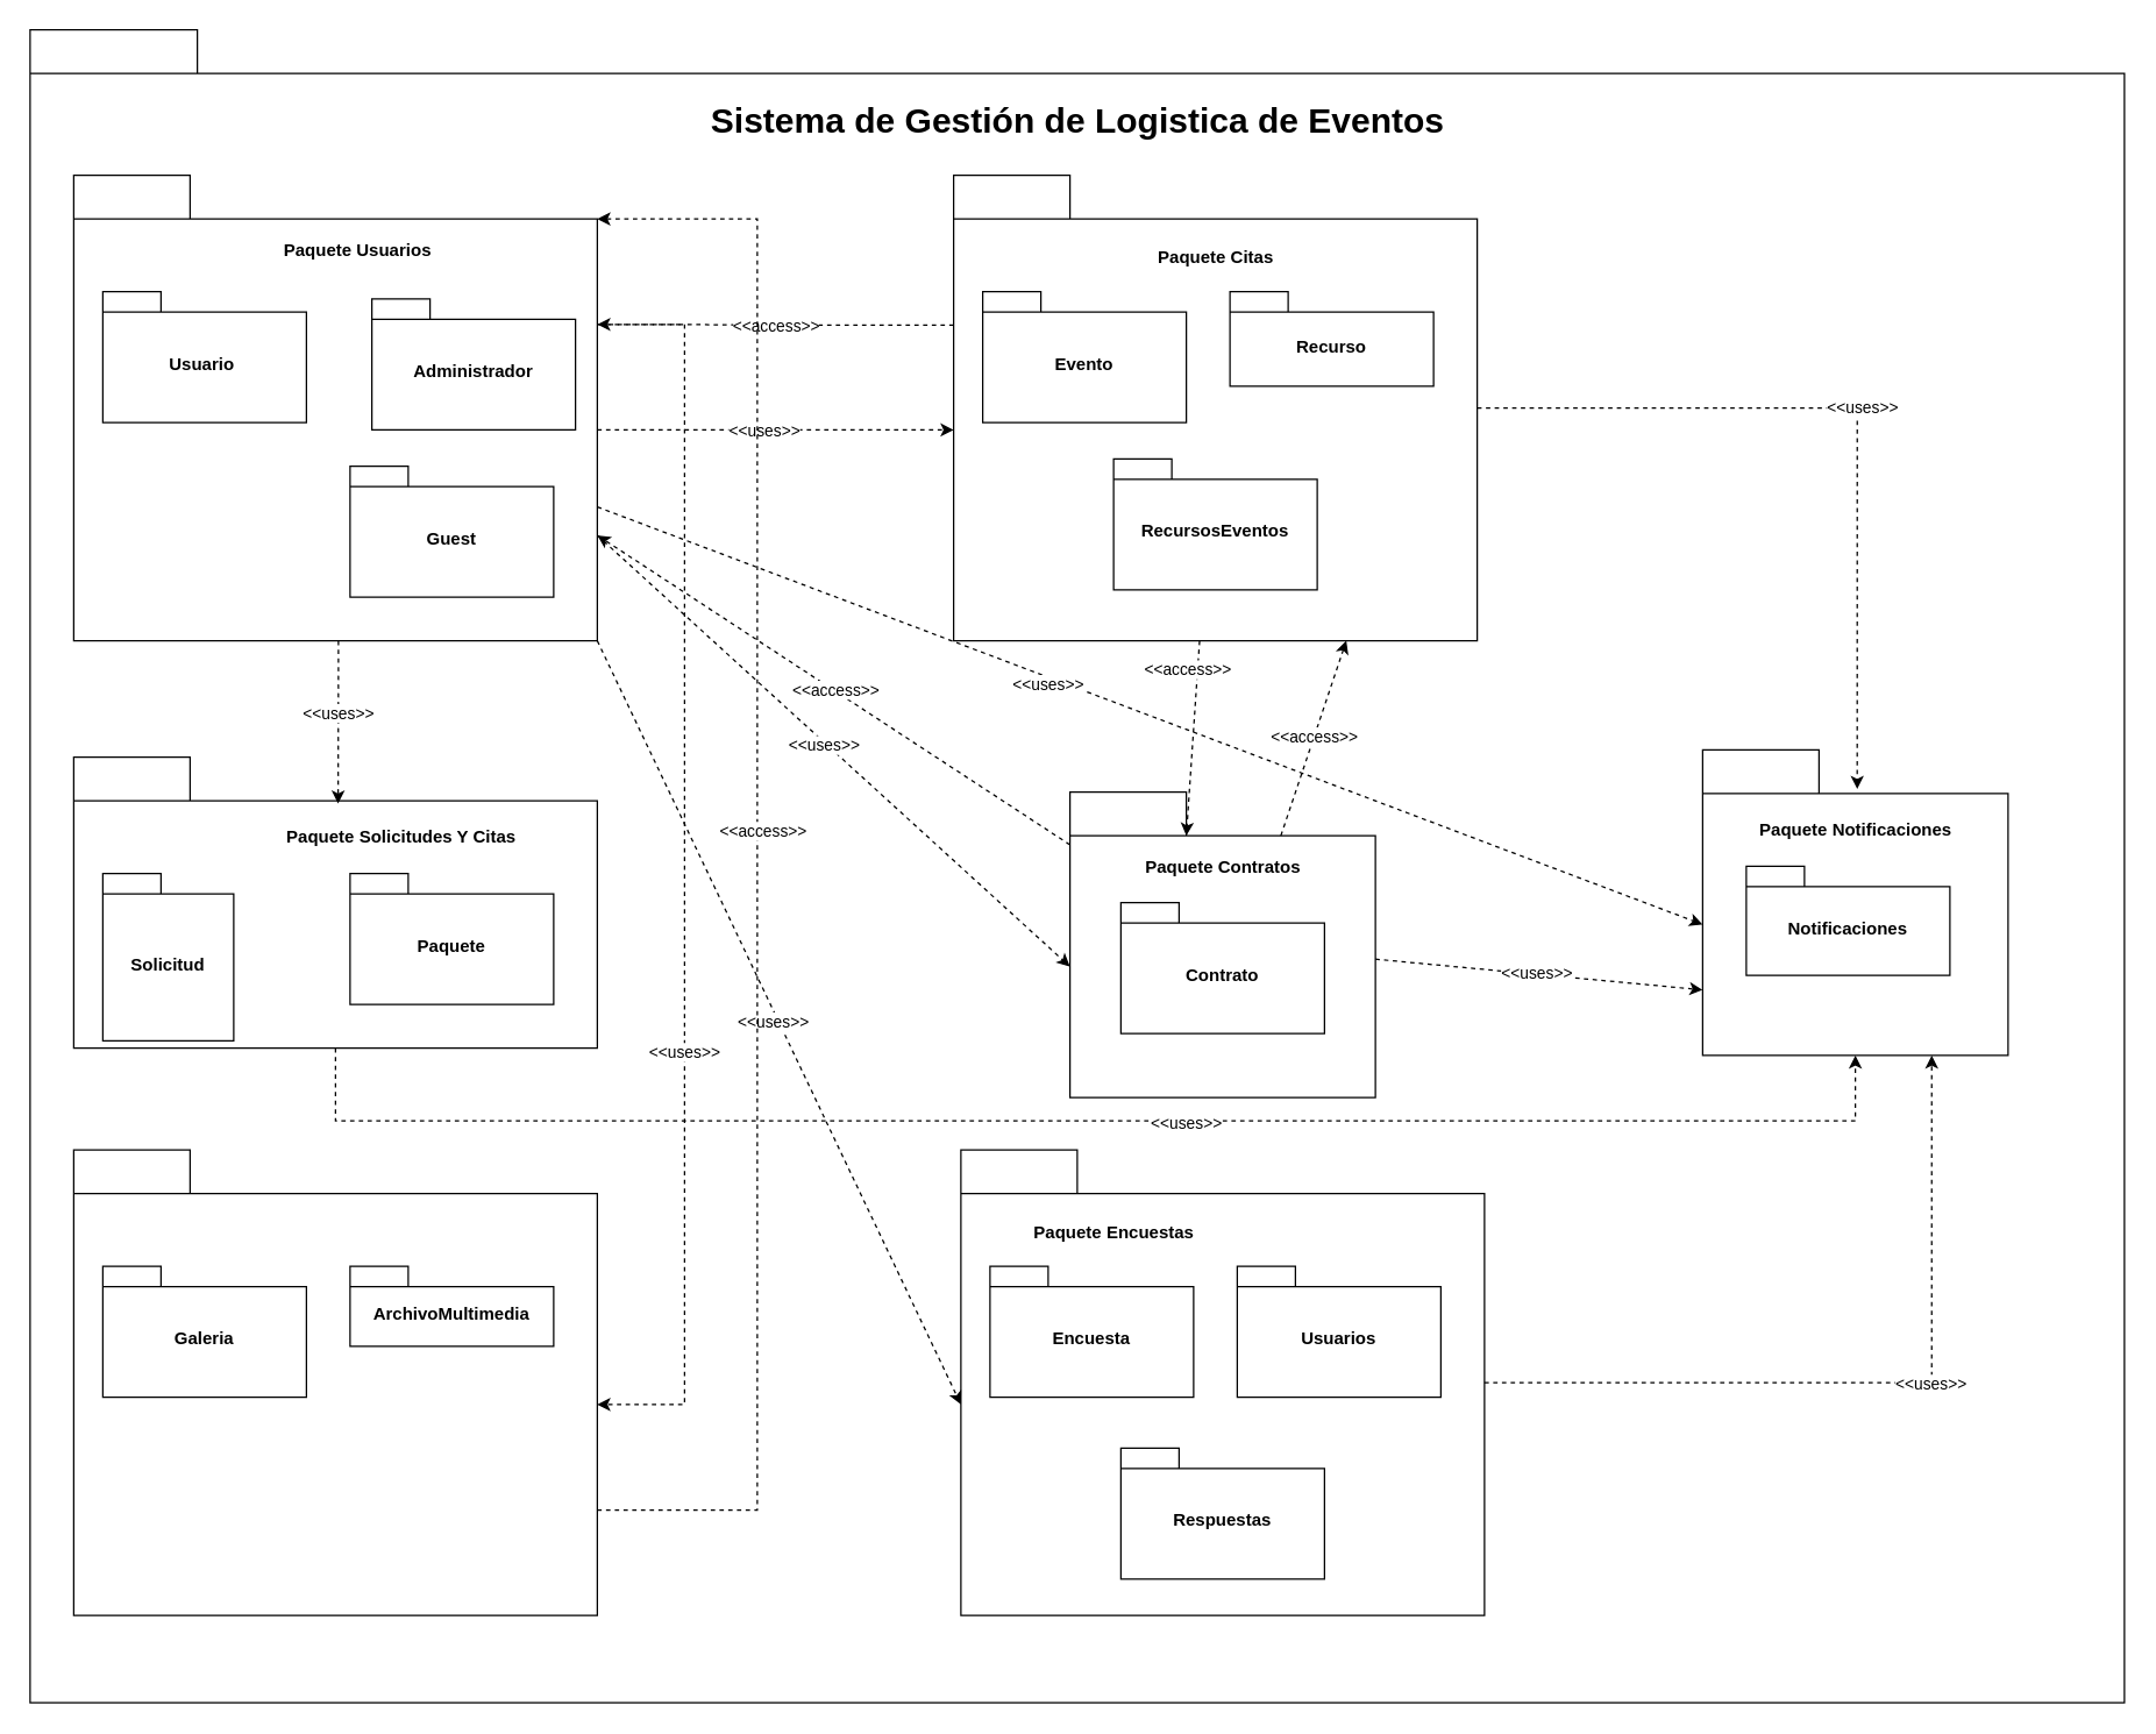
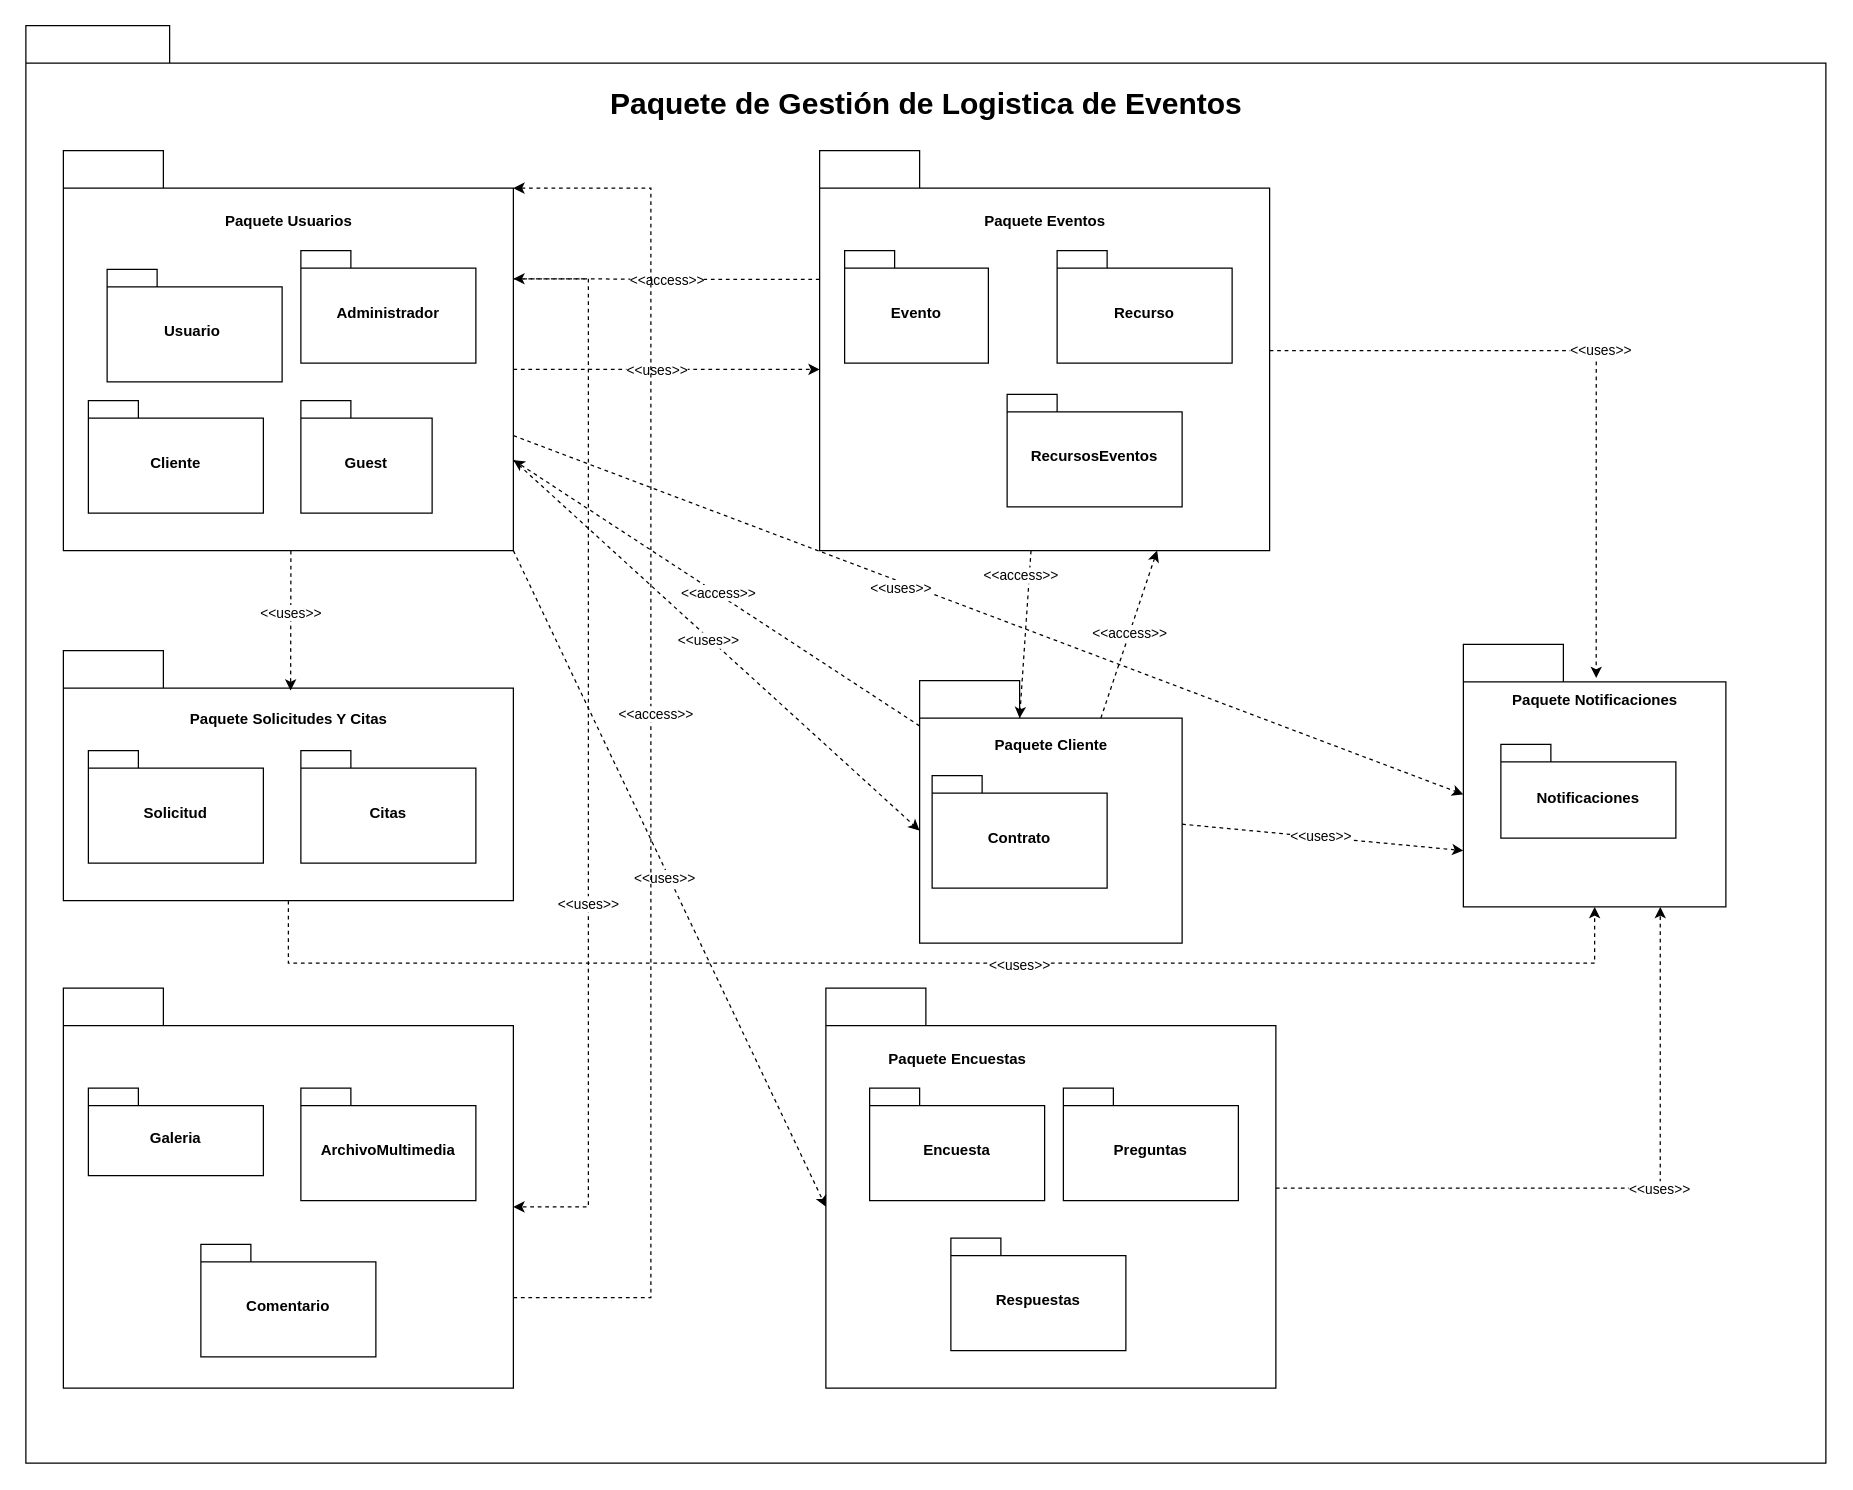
- <mxCell id="3" value="&lt;font style=&quot;font-size: 24px;&quot;&gt;Sistema de Gestión de Logistica de Eventos&lt;/font&gt;" style="text;align=center;fontStyle=1;verticalAlign=middle;spacingLeft=3;spacingRight=3;strokeColor=none;rotatable=0;points=[[0,0.5],[1,0.5]];portConstraint=eastwest;html=1;" vertex="1" parent="1"><mxGeometry x="482.5" y="70" width="515" height="26" as="geometry" /></mxCell>
+ <mxCell id="3" value="&lt;font style=&quot;font-size: 24px;&quot;&gt;Paquete de Gestión de Logistica de Eventos&lt;/font&gt;" style="text;align=center;fontStyle=1;verticalAlign=middle;spacingLeft=3;spacingRight=3;strokeColor=none;rotatable=0;points=[[0,0.5],[1,0.5]];portConstraint=eastwest;html=1;" vertex="1" parent="1"><mxGeometry x="482.5" y="70" width="515" height="26" as="geometry" /></mxCell>
- <mxCell id="5" value="Paquete Usuarios" style="text;align=center;fontStyle=1;verticalAlign=middle;spacingLeft=3;spacingRight=3;strokeColor=none;rotatable=0;points=[[0,0.5],[1,0.5]];portConstraint=eastwest;html=1;" vertex="1" parent="1"><mxGeometry x="185" y="159" width="120" height="26" as="geometry" /></mxCell>
+ <mxCell id="5" value="Paquete Usuarios" style="text;align=center;fontStyle=1;verticalAlign=middle;spacingLeft=3;spacingRight=3;strokeColor=none;rotatable=0;points=[[0,0.5],[1,0.5]];portConstraint=eastwest;html=1;" vertex="1" parent="1"><mxGeometry x="170" y="164" width="120" height="26" as="geometry" /></mxCell>
- <mxCell id="11" value="Paquete Citas" style="text;align=center;fontStyle=1;verticalAlign=middle;spacingLeft=3;spacingRight=3;strokeColor=none;rotatable=0;points=[[0,0.5],[1,0.5]];portConstraint=eastwest;html=1;" vertex="1" parent="1"><mxGeometry x="775" y="164" width="120" height="26" as="geometry" /></mxCell>
+ <mxCell id="11" value="Paquete Eventos" style="text;align=center;fontStyle=1;verticalAlign=middle;spacingLeft=3;spacingRight=3;strokeColor=none;rotatable=0;points=[[0,0.5],[1,0.5]];portConstraint=eastwest;html=1;" vertex="1" parent="1"><mxGeometry x="775" y="164" width="120" height="26" as="geometry" /></mxCell>
- <mxCell id="14" value="Recurso" style="shape=folder;fontStyle=1;spacingTop=10;tabWidth=40;tabHeight=14;tabPosition=left;html=1;whiteSpace=wrap;" vertex="1" parent="1"><mxGeometry x="845" y="200" width="140" height="65" as="geometry" /></mxCell>
+ <mxCell id="14" value="Recurso" style="shape=folder;fontStyle=1;spacingTop=10;tabWidth=40;tabHeight=14;tabPosition=left;html=1;whiteSpace=wrap;" vertex="1" parent="1"><mxGeometry x="845" y="200" width="140" height="90" as="geometry" /></mxCell>
- <mxCell id="6" value="Usuario&amp;nbsp;" style="shape=folder;fontStyle=1;spacingTop=10;tabWidth=40;tabHeight=14;tabPosition=left;html=1;whiteSpace=wrap;" vertex="1" parent="1"><mxGeometry x="70" y="200" width="140" height="90" as="geometry" /></mxCell>
+ <mxCell id="6" value="Usuario&amp;nbsp;" style="shape=folder;fontStyle=1;spacingTop=10;tabWidth=40;tabHeight=14;tabPosition=left;html=1;whiteSpace=wrap;" vertex="1" parent="1"><mxGeometry x="85" y="215" width="140" height="90" as="geometry" /></mxCell>
- <mxCell id="12" value="Evento" style="shape=folder;fontStyle=1;spacingTop=10;tabWidth=40;tabHeight=14;tabPosition=left;html=1;whiteSpace=wrap;" vertex="1" parent="1"><mxGeometry x="675" y="200" width="140" height="90" as="geometry" /></mxCell>
+ <mxCell id="12" value="Evento" style="shape=folder;fontStyle=1;spacingTop=10;tabWidth=40;tabHeight=14;tabPosition=left;html=1;whiteSpace=wrap;" vertex="1" parent="1"><mxGeometry x="675" y="200" width="115" height="90" as="geometry" /></mxCell>
- <mxCell id="8" value="Administrador" style="shape=folder;fontStyle=1;spacingTop=10;tabWidth=40;tabHeight=14;tabPosition=left;html=1;whiteSpace=wrap;" vertex="1" parent="1"><mxGeometry x="255" y="205" width="140" height="90" as="geometry" /></mxCell>
+ <mxCell id="8" value="Administrador" style="shape=folder;fontStyle=1;spacingTop=10;tabWidth=40;tabHeight=14;tabPosition=left;html=1;whiteSpace=wrap;" vertex="1" parent="1"><mxGeometry x="240" y="200" width="140" height="90" as="geometry" /></mxCell>
- <mxCell id="13" value="RecursosEventos" style="shape=folder;fontStyle=1;spacingTop=10;tabWidth=40;tabHeight=14;tabPosition=left;html=1;whiteSpace=wrap;" vertex="1" parent="1"><mxGeometry x="765" y="315" width="140" height="90" as="geometry" /></mxCell>
+ <mxCell id="13" value="RecursosEventos" style="shape=folder;fontStyle=1;spacingTop=10;tabWidth=40;tabHeight=14;tabPosition=left;html=1;whiteSpace=wrap;" vertex="1" parent="1"><mxGeometry x="805" y="315" width="140" height="90" as="geometry" /></mxCell>
+ <mxCell id="7" value="Cliente" style="shape=folder;fontStyle=1;spacingTop=10;tabWidth=40;tabHeight=14;tabPosition=left;html=1;whiteSpace=wrap;" vertex="1" parent="1"><mxGeometry x="70" y="320" width="140" height="90" as="geometry" /></mxCell>
- <mxCell id="9" value="Guest" style="shape=folder;fontStyle=1;spacingTop=10;tabWidth=40;tabHeight=14;tabPosition=left;html=1;whiteSpace=wrap;" vertex="1" parent="1"><mxGeometry x="240" y="320" width="140" height="90" as="geometry" /></mxCell>
+ <mxCell id="9" value="Guest" style="shape=folder;fontStyle=1;spacingTop=10;tabWidth=40;tabHeight=14;tabPosition=left;html=1;whiteSpace=wrap;" vertex="1" parent="1"><mxGeometry x="240" y="320" width="105" height="90" as="geometry" /></mxCell>
- <mxCell id="42" value="Paquete Notificaciones" style="text;align=center;fontStyle=1;verticalAlign=middle;spacingLeft=3;spacingRight=3;strokeColor=none;rotatable=0;points=[[0,0.5],[1,0.5]];portConstraint=eastwest;html=1;" vertex="1" parent="1"><mxGeometry x="1215" y="557" width="120" height="26" as="geometry" /></mxCell>
+ <mxCell id="42" value="Paquete Notificaciones" style="text;align=center;fontStyle=1;verticalAlign=middle;spacingLeft=3;spacingRight=3;strokeColor=none;rotatable=0;points=[[0,0.5],[1,0.5]];portConstraint=eastwest;html=1;" vertex="1" parent="1"><mxGeometry x="1215" y="547" width="120" height="26" as="geometry" /></mxCell>
- <mxCell id="16" value="Paquete Solicitudes Y Citas" style="text;align=center;fontStyle=1;verticalAlign=middle;spacingLeft=3;spacingRight=3;strokeColor=none;rotatable=0;points=[[0,0.5],[1,0.5]];portConstraint=eastwest;html=1;" vertex="1" parent="1"><mxGeometry x="195" y="562" width="160" height="26" as="geometry" /></mxCell>
+ <mxCell id="16" value="Paquete Solicitudes Y Citas" style="text;align=center;fontStyle=1;verticalAlign=middle;spacingLeft=3;spacingRight=3;strokeColor=none;rotatable=0;points=[[0,0.5],[1,0.5]];portConstraint=eastwest;html=1;" vertex="1" parent="1"><mxGeometry x="150" y="562" width="160" height="26" as="geometry" /></mxCell>
- <mxCell id="24" value="Paquete Contratos" style="text;align=center;fontStyle=1;verticalAlign=middle;spacingLeft=3;spacingRight=3;strokeColor=none;rotatable=0;points=[[0,0.5],[1,0.5]];portConstraint=eastwest;html=1;" vertex="1" parent="1"><mxGeometry x="780" y="583" width="120" height="26" as="geometry" /></mxCell>
+ <mxCell id="24" value="Paquete Cliente" style="text;align=center;fontStyle=1;verticalAlign=middle;spacingLeft=3;spacingRight=3;strokeColor=none;rotatable=0;points=[[0,0.5],[1,0.5]];portConstraint=eastwest;html=1;" vertex="1" parent="1"><mxGeometry x="780" y="583" width="120" height="26" as="geometry" /></mxCell>
- <mxCell id="18" value="Paquete" style="shape=folder;fontStyle=1;spacingTop=10;tabWidth=40;tabHeight=14;tabPosition=left;html=1;whiteSpace=wrap;" vertex="1" parent="1"><mxGeometry x="240" y="600" width="140" height="90" as="geometry" /></mxCell>
+ <mxCell id="18" value="Citas" style="shape=folder;fontStyle=1;spacingTop=10;tabWidth=40;tabHeight=14;tabPosition=left;html=1;whiteSpace=wrap;" vertex="1" parent="1"><mxGeometry x="240" y="600" width="140" height="90" as="geometry" /></mxCell>
- <mxCell id="17" value="Solicitud" style="shape=folder;fontStyle=1;spacingTop=10;tabWidth=40;tabHeight=14;tabPosition=left;html=1;whiteSpace=wrap;" vertex="1" parent="1"><mxGeometry x="70" y="600" width="90" height="115" as="geometry" /></mxCell>
+ <mxCell id="17" value="Solicitud" style="shape=folder;fontStyle=1;spacingTop=10;tabWidth=40;tabHeight=14;tabPosition=left;html=1;whiteSpace=wrap;" vertex="1" parent="1"><mxGeometry x="70" y="600" width="140" height="90" as="geometry" /></mxCell>
- <mxCell id="25" value="Contrato" style="shape=folder;fontStyle=1;spacingTop=10;tabWidth=40;tabHeight=14;tabPosition=left;html=1;whiteSpace=wrap;" vertex="1" parent="1"><mxGeometry x="770" y="620" width="140" height="90" as="geometry" /></mxCell>
+ <mxCell id="25" value="Contrato" style="shape=folder;fontStyle=1;spacingTop=10;tabWidth=40;tabHeight=14;tabPosition=left;html=1;whiteSpace=wrap;" vertex="1" parent="1"><mxGeometry x="745" y="620" width="140" height="90" as="geometry" /></mxCell>
- <mxCell id="38" value="ArchivoMultimedia" style="shape=folder;fontStyle=1;spacingTop=10;tabWidth=40;tabHeight=14;tabPosition=left;html=1;whiteSpace=wrap;" vertex="1" parent="1"><mxGeometry x="240" y="870" width="140" height="55" as="geometry" /></mxCell>
+ <mxCell id="38" value="ArchivoMultimedia" style="shape=folder;fontStyle=1;spacingTop=10;tabWidth=40;tabHeight=14;tabPosition=left;html=1;whiteSpace=wrap;" vertex="1" parent="1"><mxGeometry x="240" y="870" width="140" height="90" as="geometry" /></mxCell>
- <mxCell id="36" value="Galeria" style="shape=folder;fontStyle=1;spacingTop=10;tabWidth=40;tabHeight=14;tabPosition=left;html=1;whiteSpace=wrap;" vertex="1" parent="1"><mxGeometry x="70" y="870" width="140" height="90" as="geometry" /></mxCell>
+ <mxCell id="36" value="Galeria" style="shape=folder;fontStyle=1;spacingTop=10;tabWidth=40;tabHeight=14;tabPosition=left;html=1;whiteSpace=wrap;" vertex="1" parent="1"><mxGeometry x="70" y="870" width="140" height="70" as="geometry" /></mxCell>
- <mxCell id="30" value="Encuesta" style="shape=folder;fontStyle=1;spacingTop=10;tabWidth=40;tabHeight=14;tabPosition=left;html=1;whiteSpace=wrap;" vertex="1" parent="1"><mxGeometry x="680" y="870" width="140" height="90" as="geometry" /></mxCell>
+ <mxCell id="30" value="Encuesta" style="shape=folder;fontStyle=1;spacingTop=10;tabWidth=40;tabHeight=14;tabPosition=left;html=1;whiteSpace=wrap;" vertex="1" parent="1"><mxGeometry x="695" y="870" width="140" height="90" as="geometry" /></mxCell>
- <mxCell id="32" value="Usuarios" style="shape=folder;fontStyle=1;spacingTop=10;tabWidth=40;tabHeight=14;tabPosition=left;html=1;whiteSpace=wrap;" vertex="1" parent="1"><mxGeometry x="850" y="870" width="140" height="90" as="geometry" /></mxCell>
+ <mxCell id="32" value="Preguntas" style="shape=folder;fontStyle=1;spacingTop=10;tabWidth=40;tabHeight=14;tabPosition=left;html=1;whiteSpace=wrap;" vertex="1" parent="1"><mxGeometry x="850" y="870" width="140" height="90" as="geometry" /></mxCell>
+ <mxCell id="37" value="Comentario" style="shape=folder;fontStyle=1;spacingTop=10;tabWidth=40;tabHeight=14;tabPosition=left;html=1;whiteSpace=wrap;" vertex="1" parent="1"><mxGeometry x="160" y="995" width="140" height="90" as="geometry" /></mxCell>
- <mxCell id="31" value="Respuestas" style="shape=folder;fontStyle=1;spacingTop=10;tabWidth=40;tabHeight=14;tabPosition=left;html=1;whiteSpace=wrap;" vertex="1" parent="1"><mxGeometry x="770" y="995" width="140" height="90" as="geometry" /></mxCell>
+ <mxCell id="31" value="Respuestas" style="shape=folder;fontStyle=1;spacingTop=10;tabWidth=40;tabHeight=14;tabPosition=left;html=1;whiteSpace=wrap;" vertex="1" parent="1"><mxGeometry x="760" y="990" width="140" height="90" as="geometry" /></mxCell>
